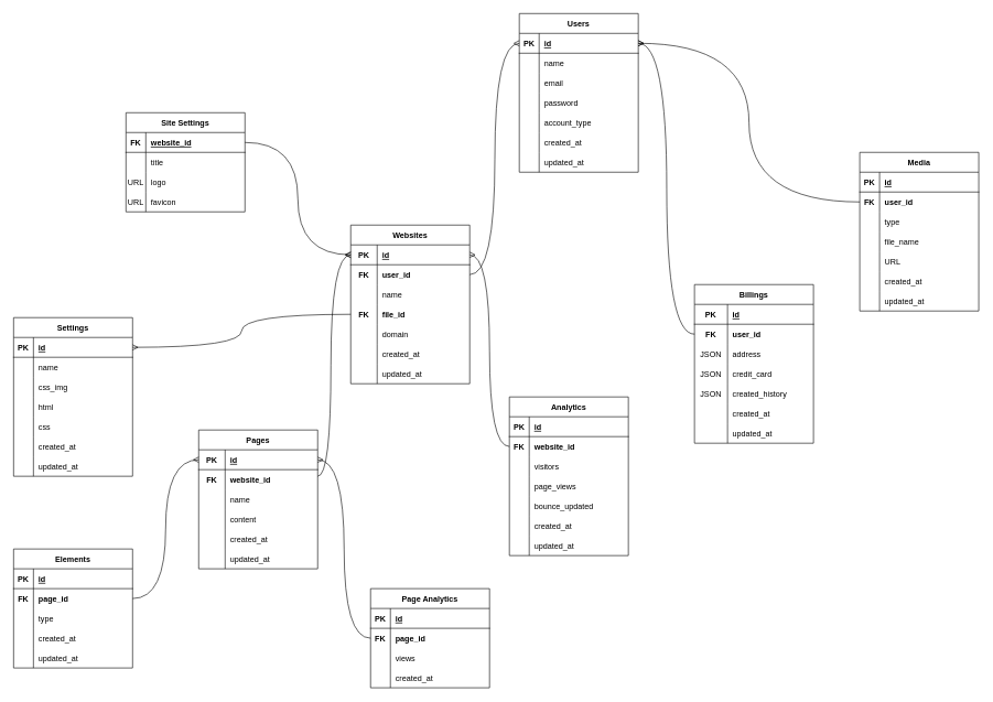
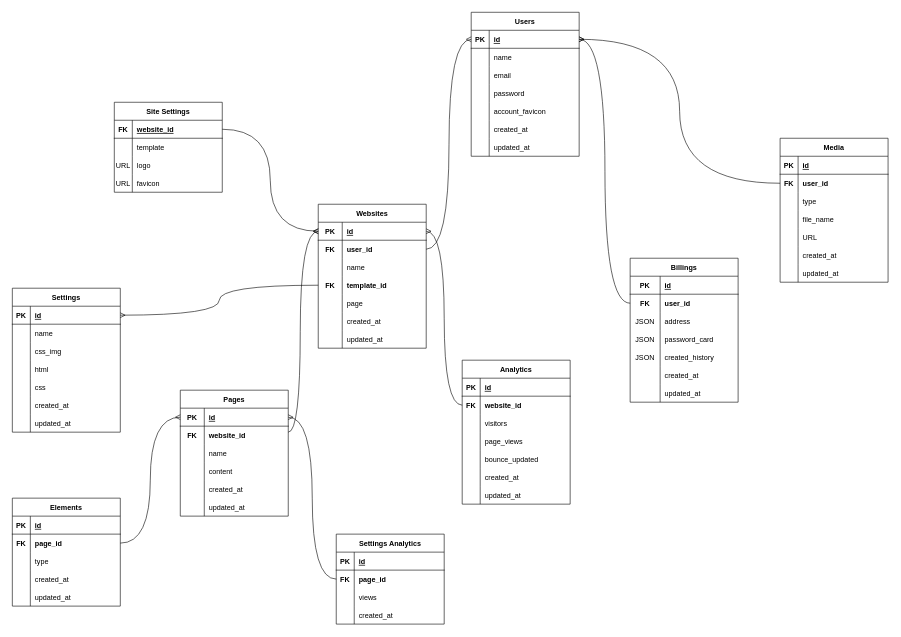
- <mxCell id="17" value="account_type" style="shape=partialRectangle;connectable=0;fillColor=none;top=0;left=0;bottom=0;right=0;align=left;spacingLeft=6;overflow=hidden;" parent="15" vertex="1"><mxGeometry x="30" width="150" height="30" as="geometry"><mxRectangle width="150" height="30" as="alternateBounds" /></mxGeometry></mxCell>
+ <mxCell id="17" value="account_favicon" style="shape=partialRectangle;connectable=0;fillColor=none;top=0;left=0;bottom=0;right=0;align=left;spacingLeft=6;overflow=hidden;" parent="15" vertex="1"><mxGeometry x="30" width="150" height="30" as="geometry"><mxRectangle width="150" height="30" as="alternateBounds" /></mxGeometry></mxCell>
- <mxCell id="183" value="title" style="shape=partialRectangle;connectable=0;fillColor=none;top=0;left=0;bottom=0;right=0;align=left;spacingLeft=6;overflow=hidden;" parent="181" vertex="1"><mxGeometry x="30" width="150" height="30" as="geometry"><mxRectangle width="150" height="30" as="alternateBounds" /></mxGeometry></mxCell>
+ <mxCell id="183" value="template" style="shape=partialRectangle;connectable=0;fillColor=none;top=0;left=0;bottom=0;right=0;align=left;spacingLeft=6;overflow=hidden;" parent="181" vertex="1"><mxGeometry x="30" width="150" height="30" as="geometry"><mxRectangle width="150" height="30" as="alternateBounds" /></mxGeometry></mxCell>
- <mxCell id="58" value="file_id" style="shape=partialRectangle;connectable=0;fillColor=none;top=0;left=0;bottom=0;right=0;align=left;spacingLeft=6;overflow=hidden;fontStyle=1" parent="56" vertex="1"><mxGeometry x="40" width="140" height="30" as="geometry"><mxRectangle width="140" height="30" as="alternateBounds" /></mxGeometry></mxCell>
+ <mxCell id="58" value="template_id" style="shape=partialRectangle;connectable=0;fillColor=none;top=0;left=0;bottom=0;right=0;align=left;spacingLeft=6;overflow=hidden;fontStyle=1" parent="56" vertex="1"><mxGeometry x="40" width="140" height="30" as="geometry"><mxRectangle width="140" height="30" as="alternateBounds" /></mxGeometry></mxCell>
- <mxCell id="61" value="domain" style="shape=partialRectangle;connectable=0;fillColor=none;top=0;left=0;bottom=0;right=0;align=left;spacingLeft=6;overflow=hidden;fontStyle=0" parent="59" vertex="1"><mxGeometry x="40" width="140" height="30" as="geometry"><mxRectangle width="140" height="30" as="alternateBounds" /></mxGeometry></mxCell>
+ <mxCell id="61" value="page" style="shape=partialRectangle;connectable=0;fillColor=none;top=0;left=0;bottom=0;right=0;align=left;spacingLeft=6;overflow=hidden;fontStyle=0" parent="59" vertex="1"><mxGeometry x="40" width="140" height="30" as="geometry"><mxRectangle width="140" height="30" as="alternateBounds" /></mxGeometry></mxCell>
- <mxCell id="36" value="credit_card" style="shape=partialRectangle;connectable=0;fillColor=none;top=0;left=0;bottom=0;right=0;align=left;spacingLeft=6;overflow=hidden;" parent="34" vertex="1"><mxGeometry x="50" width="130" height="30" as="geometry"><mxRectangle width="130" height="30" as="alternateBounds" /></mxGeometry></mxCell>
+ <mxCell id="36" value="password_card" style="shape=partialRectangle;connectable=0;fillColor=none;top=0;left=0;bottom=0;right=0;align=left;spacingLeft=6;overflow=hidden;" parent="34" vertex="1"><mxGeometry x="50" width="130" height="30" as="geometry"><mxRectangle width="130" height="30" as="alternateBounds" /></mxGeometry></mxCell>
- <mxCell id="191" value="Page Analytics" style="shape=table;startSize=30;container=1;collapsible=1;childLayout=tableLayout;fixedRows=1;rowLines=0;fontStyle=1;align=center;resizeLast=1;" vertex="1" parent="1"><mxGeometry x="560" y="890" width="180" height="150" as="geometry" /></mxCell>
+ <mxCell id="191" value="Settings Analytics" style="shape=table;startSize=30;container=1;collapsible=1;childLayout=tableLayout;fixedRows=1;rowLines=0;fontStyle=1;align=center;resizeLast=1;" vertex="1" parent="1"><mxGeometry x="560" y="890" width="180" height="150" as="geometry" /></mxCell>
